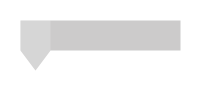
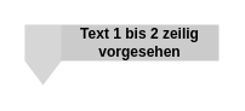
+ <mxCell id="4" value="Text 1 bis 2 zeilig vorgesehen" style="text;html=1;strokeColor=none;fillColor=none;align=center;verticalAlign=middle;whiteSpace=wrap;rounded=0;fontStyle=1;fontSize=12;" parent="2" vertex="1"><mxGeometry x="30" width="130" height="30" as="geometry" /></mxCell>
